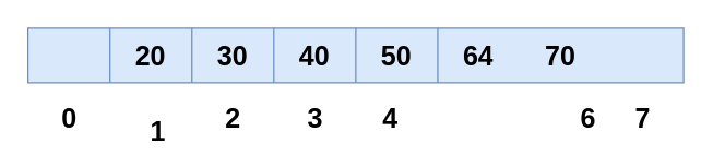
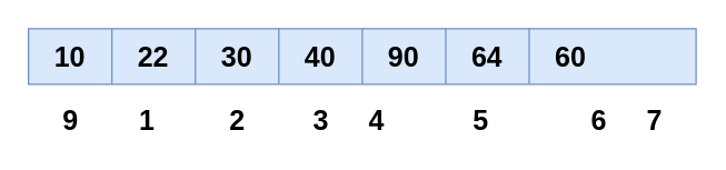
+ <mxCell id="4" value="10" style="shape=partialRectangle;html=1;whiteSpace=wrap;connectable=0;fillColor=none;top=0;left=0;bottom=0;right=0;overflow=hidden;fontSize=20;fontStyle=1" vertex="1" parent="3"><mxGeometry width="60" height="40" as="geometry" /></mxCell>
- <mxCell id="5" value="20" style="shape=partialRectangle;html=1;whiteSpace=wrap;connectable=0;fillColor=none;top=0;left=0;bottom=0;right=0;overflow=hidden;fontSize=20;fontStyle=1" vertex="1" parent="3"><mxGeometry x="60" width="60" height="40" as="geometry" /></mxCell>
+ <mxCell id="5" value="22" style="shape=partialRectangle;html=1;whiteSpace=wrap;connectable=0;fillColor=none;top=0;left=0;bottom=0;right=0;overflow=hidden;fontSize=20;fontStyle=1" vertex="1" parent="3"><mxGeometry x="60" width="60" height="40" as="geometry" /></mxCell>
- <mxCell id="8" value="50" style="shape=partialRectangle;html=1;whiteSpace=wrap;connectable=0;fillColor=none;top=0;left=0;bottom=0;right=0;overflow=hidden;fontSize=20;fontStyle=1" vertex="1" parent="3"><mxGeometry x="240" width="60" height="40" as="geometry" /></mxCell>
+ <mxCell id="8" value="90" style="shape=partialRectangle;html=1;whiteSpace=wrap;connectable=0;fillColor=none;top=0;left=0;bottom=0;right=0;overflow=hidden;fontSize=20;fontStyle=1" vertex="1" parent="3"><mxGeometry x="240" width="60" height="40" as="geometry" /></mxCell>
- <mxCell id="10" value="70" style="shape=partialRectangle;html=1;whiteSpace=wrap;connectable=0;fillColor=none;top=0;left=0;bottom=0;right=0;overflow=hidden;fontSize=20;fontStyle=1" vertex="1" parent="3"><mxGeometry x="360" width="60" height="40" as="geometry" /></mxCell>
+ <mxCell id="10" value="60" style="shape=partialRectangle;html=1;whiteSpace=wrap;connectable=0;fillColor=none;top=0;left=0;bottom=0;right=0;overflow=hidden;fontSize=20;fontStyle=1" vertex="1" parent="3"><mxGeometry x="360" width="60" height="40" as="geometry" /></mxCell>
- <mxCell id="11" value="0" style="text;html=1;align=center;verticalAlign=middle;resizable=0;points=[];autosize=1;fontSize=20;fontStyle=1" vertex="1" parent="1"><mxGeometry x="35" y="70" width="30" height="30" as="geometry" /></mxCell>
+ <mxCell id="11" value="9" style="text;html=1;align=center;verticalAlign=middle;resizable=0;points=[];autosize=1;fontSize=20;fontStyle=1" vertex="1" parent="1"><mxGeometry x="35" y="70" width="30" height="30" as="geometry" /></mxCell>
- <mxCell id="15" value="4" style="text;html=1;align=center;verticalAlign=middle;resizable=0;points=[];autosize=1;fontSize=20;fontStyle=1" vertex="1" parent="1"><mxGeometry x="270" y="70" width="30" height="30" as="geometry" /></mxCell>
+ <mxCell id="15" value="4" style="text;html=1;align=center;verticalAlign=middle;resizable=0;points=[];autosize=1;fontSize=20;fontStyle=1" vertex="1" parent="1"><mxGeometry x="255" y="70" width="30" height="30" as="geometry" /></mxCell>
+ <mxCell id="16" value="5" style="text;html=1;align=center;verticalAlign=middle;resizable=0;points=[];autosize=1;fontSize=20;fontStyle=1" vertex="1" parent="1"><mxGeometry x="330" y="70" width="30" height="30" as="geometry" /></mxCell>
- <mxCell id="12" value="1" style="text;html=1;align=center;verticalAlign=middle;resizable=0;points=[];autosize=1;fontSize=20;fontStyle=1" vertex="1" parent="1"><mxGeometry x="100" y="80" width="30" height="30" as="geometry" /></mxCell>
+ <mxCell id="12" value="1" style="text;html=1;align=center;verticalAlign=middle;resizable=0;points=[];autosize=1;fontSize=20;fontStyle=1" vertex="1" parent="1"><mxGeometry x="90" y="70" width="30" height="30" as="geometry" /></mxCell>
